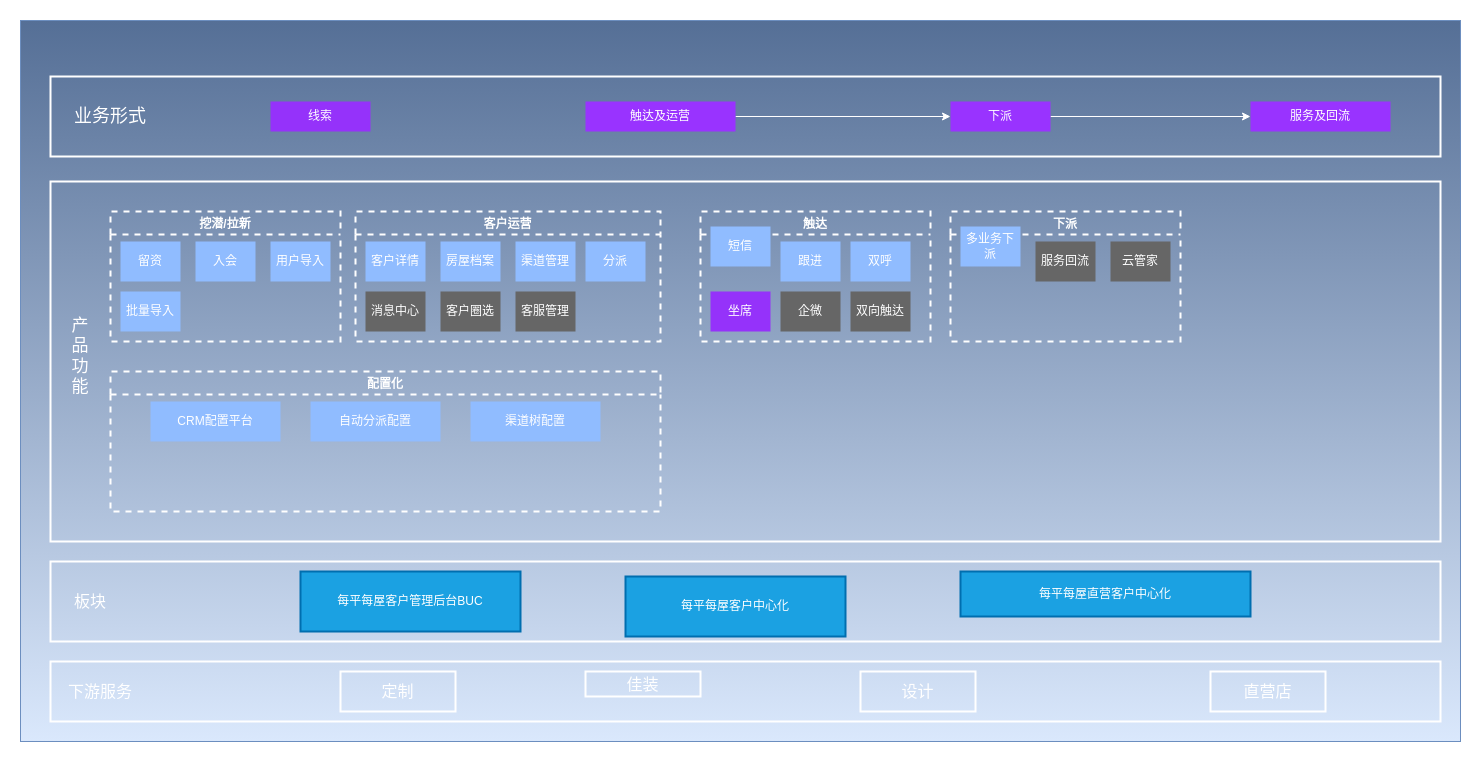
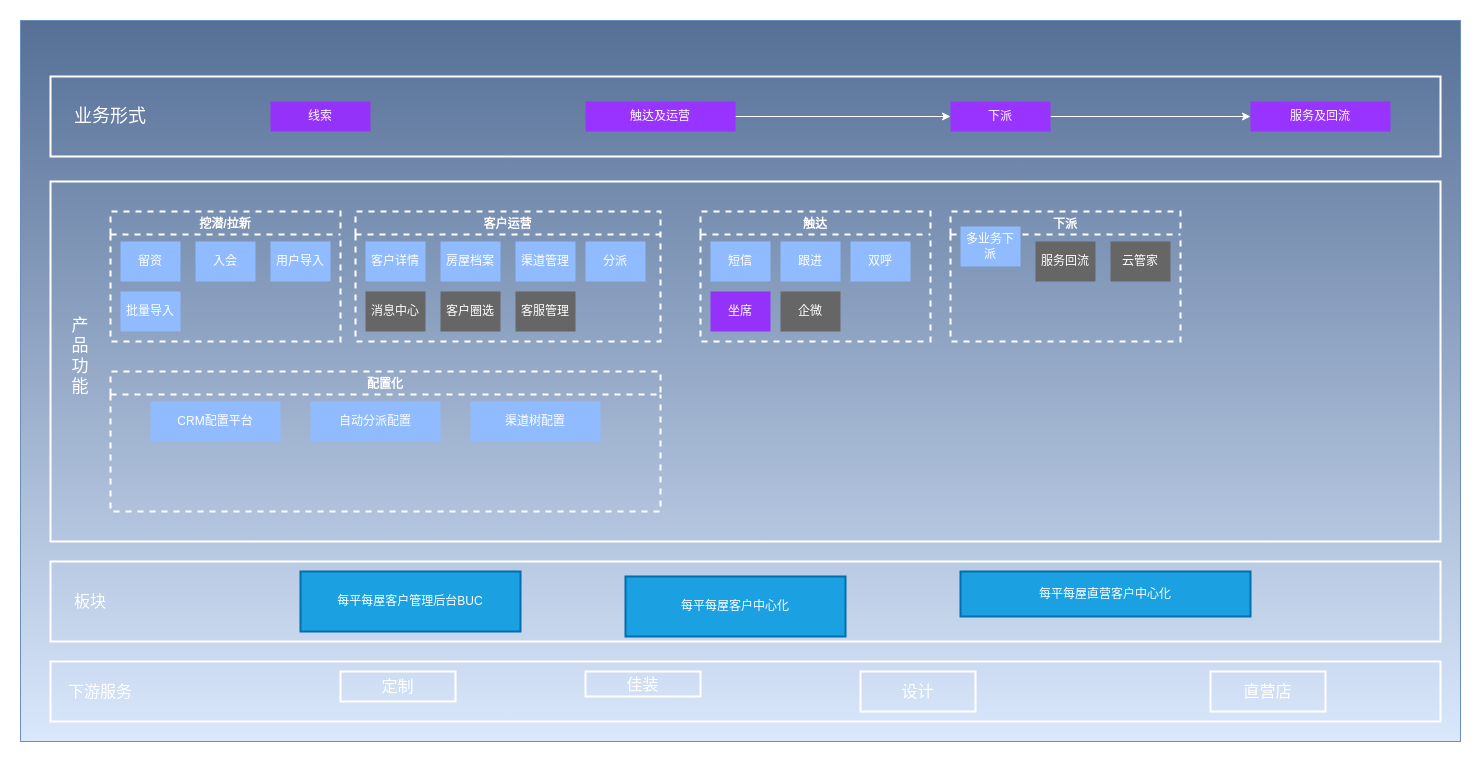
- <mxCell id="31" value="短信" style="rounded=0;whiteSpace=wrap;html=1;dashed=1;strokeColor=none;strokeWidth=2;fillColor=#90BCFF;gradientDirection=north;fontColor=#FFFFFF;" parent="30" vertex="1"><mxGeometry x="10" y="15" width="60" height="40" as="geometry" /></mxCell>
+ <mxCell id="31" value="短信" style="rounded=0;whiteSpace=wrap;html=1;dashed=1;strokeColor=none;strokeWidth=2;fillColor=#90BCFF;gradientDirection=north;fontColor=#FFFFFF;" parent="30" vertex="1"><mxGeometry x="10" y="30" width="60" height="40" as="geometry" /></mxCell>
- <mxCell id="34" value="双向触达" style="rounded=0;whiteSpace=wrap;html=1;dashed=1;strokeColor=none;strokeWidth=2;fillColor=#666666;gradientDirection=north;fontColor=#FFFFFF;" parent="30" vertex="1"><mxGeometry x="150" y="80" width="60" height="40" as="geometry" /></mxCell>
- <mxCell id="47" value="定制" style="rounded=0;whiteSpace=wrap;html=1;fontSize=16;fontColor=#FFFFFF;strokeColor=#FFFFFF;strokeWidth=2;fillColor=none;" vertex="1" parent="1"><mxGeometry x="340" y="671" width="115" height="40" as="geometry" /></mxCell>
+ <mxCell id="47" value="定制" style="rounded=0;whiteSpace=wrap;html=1;fontSize=16;fontColor=#FFFFFF;strokeColor=#FFFFFF;strokeWidth=2;fillColor=none;" vertex="1" parent="1"><mxGeometry x="340" y="671" width="115" height="30" as="geometry" /></mxCell>
